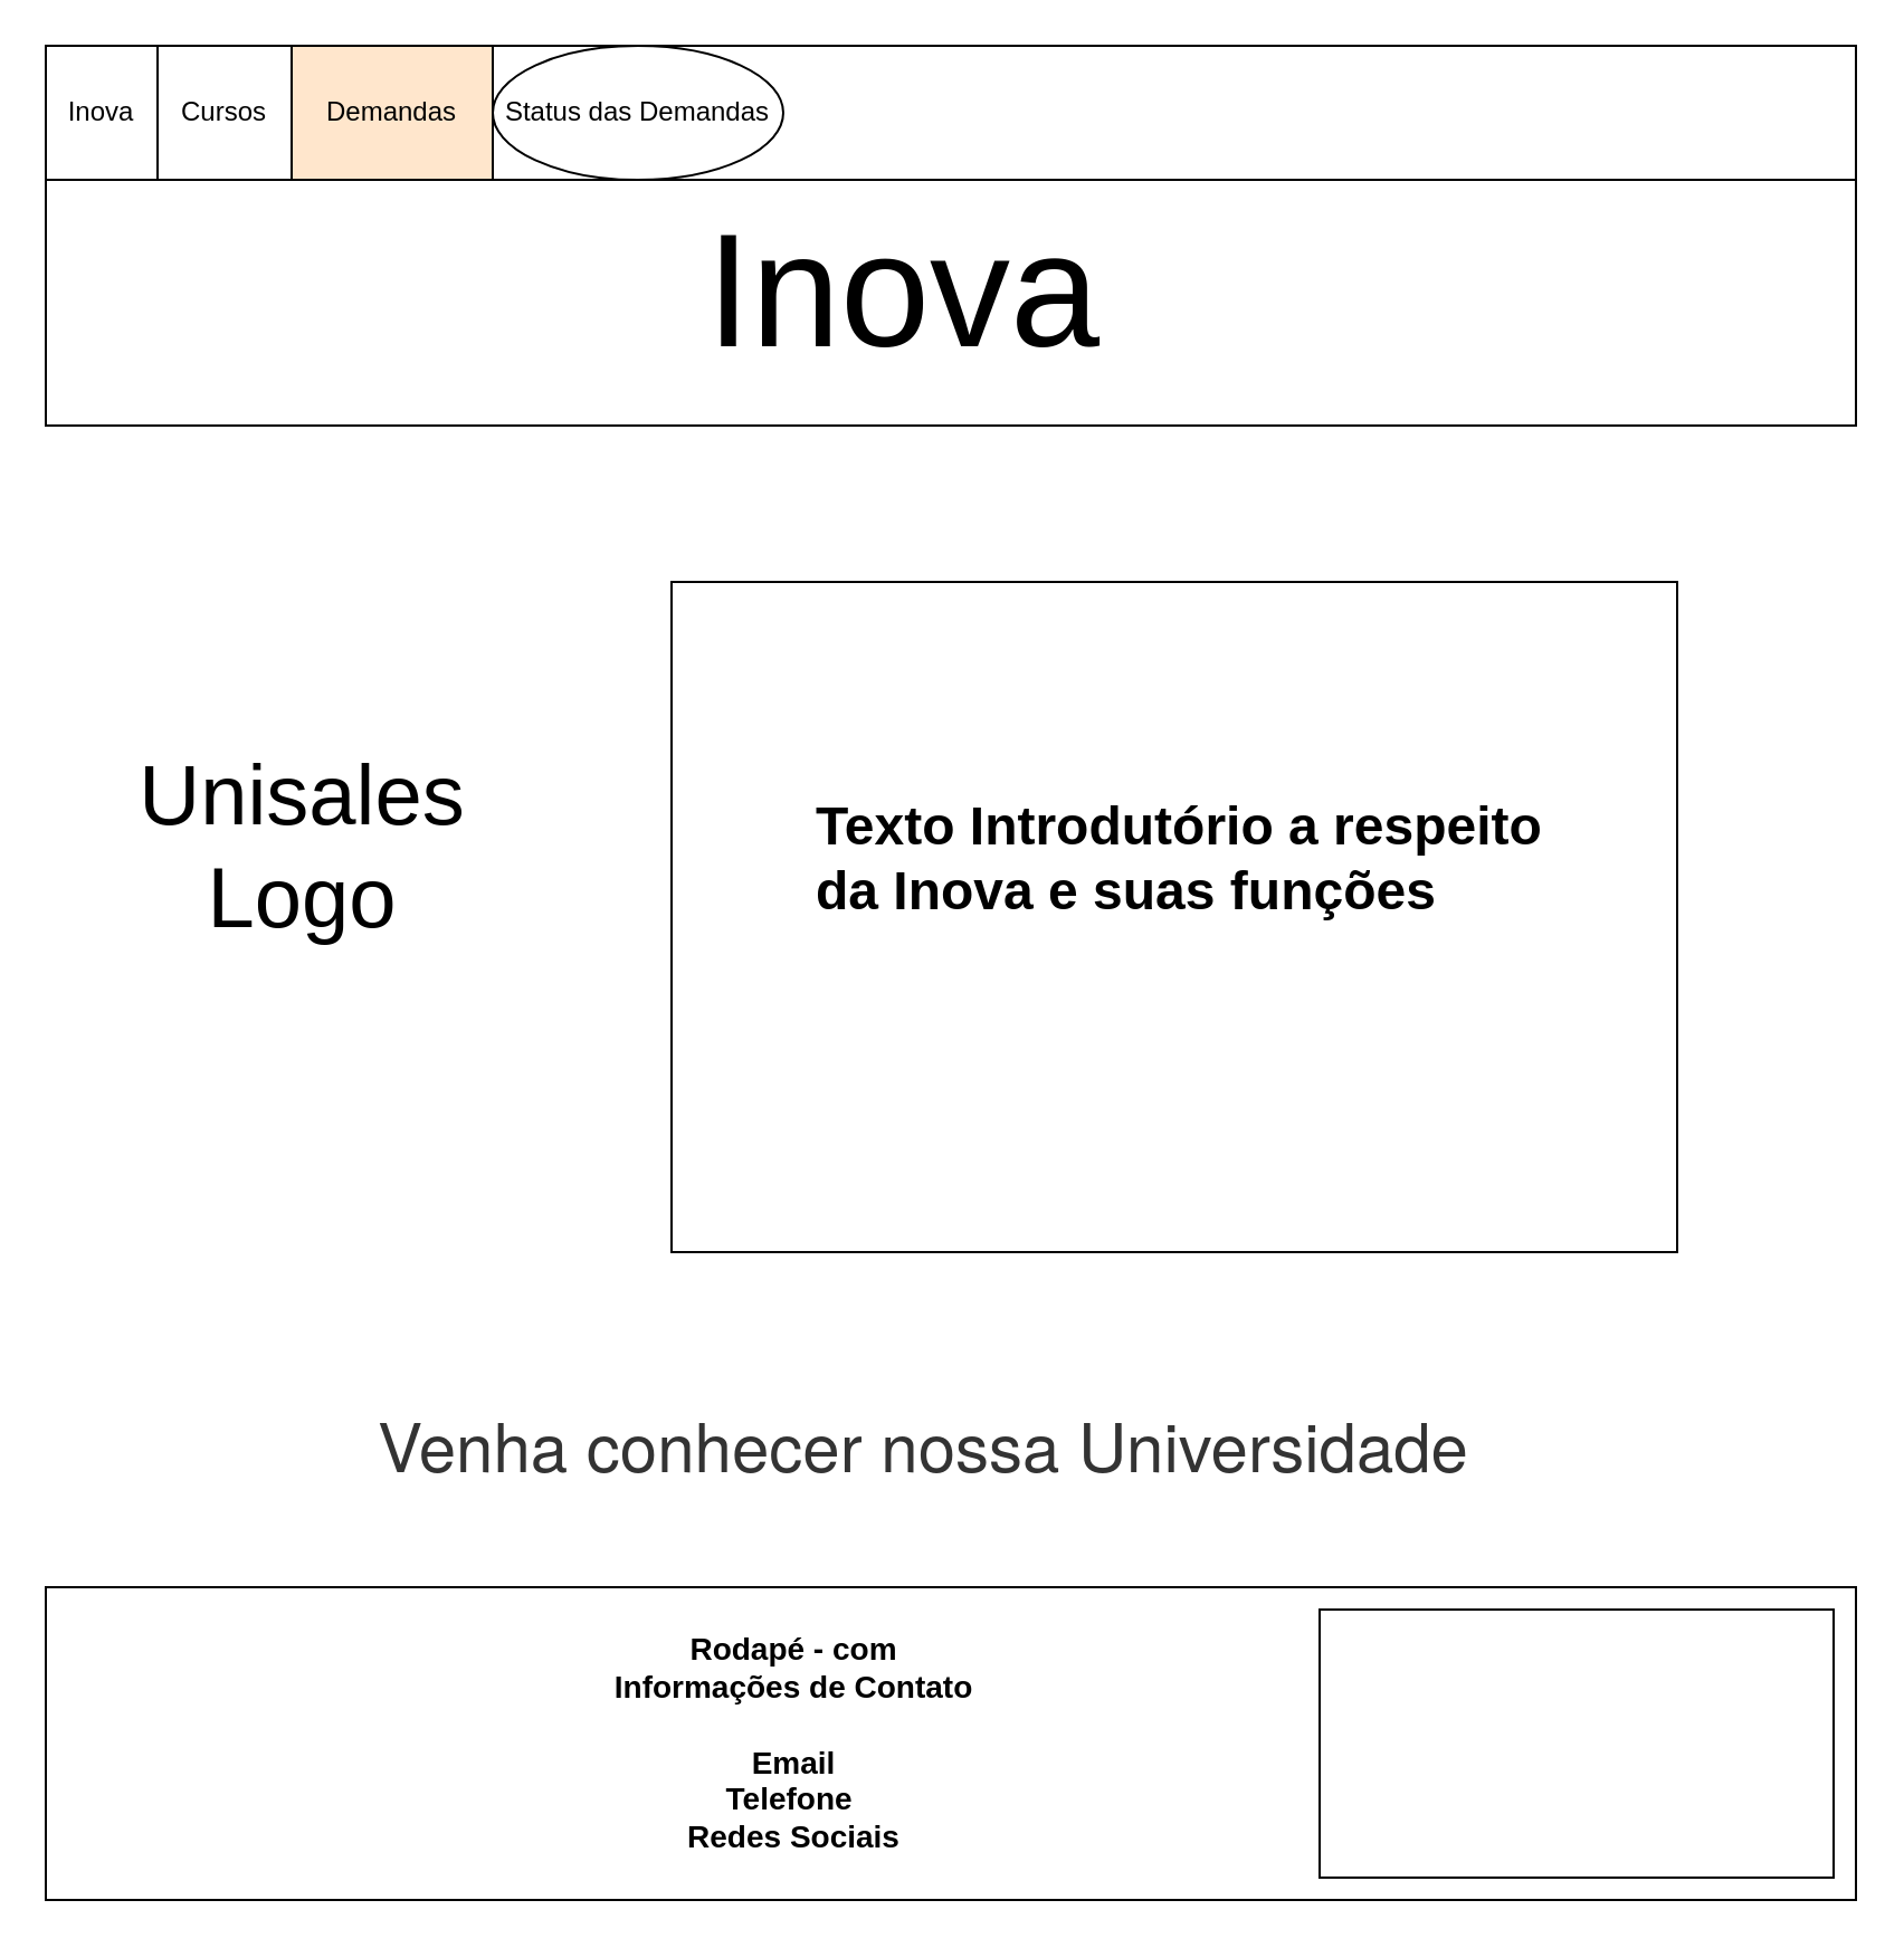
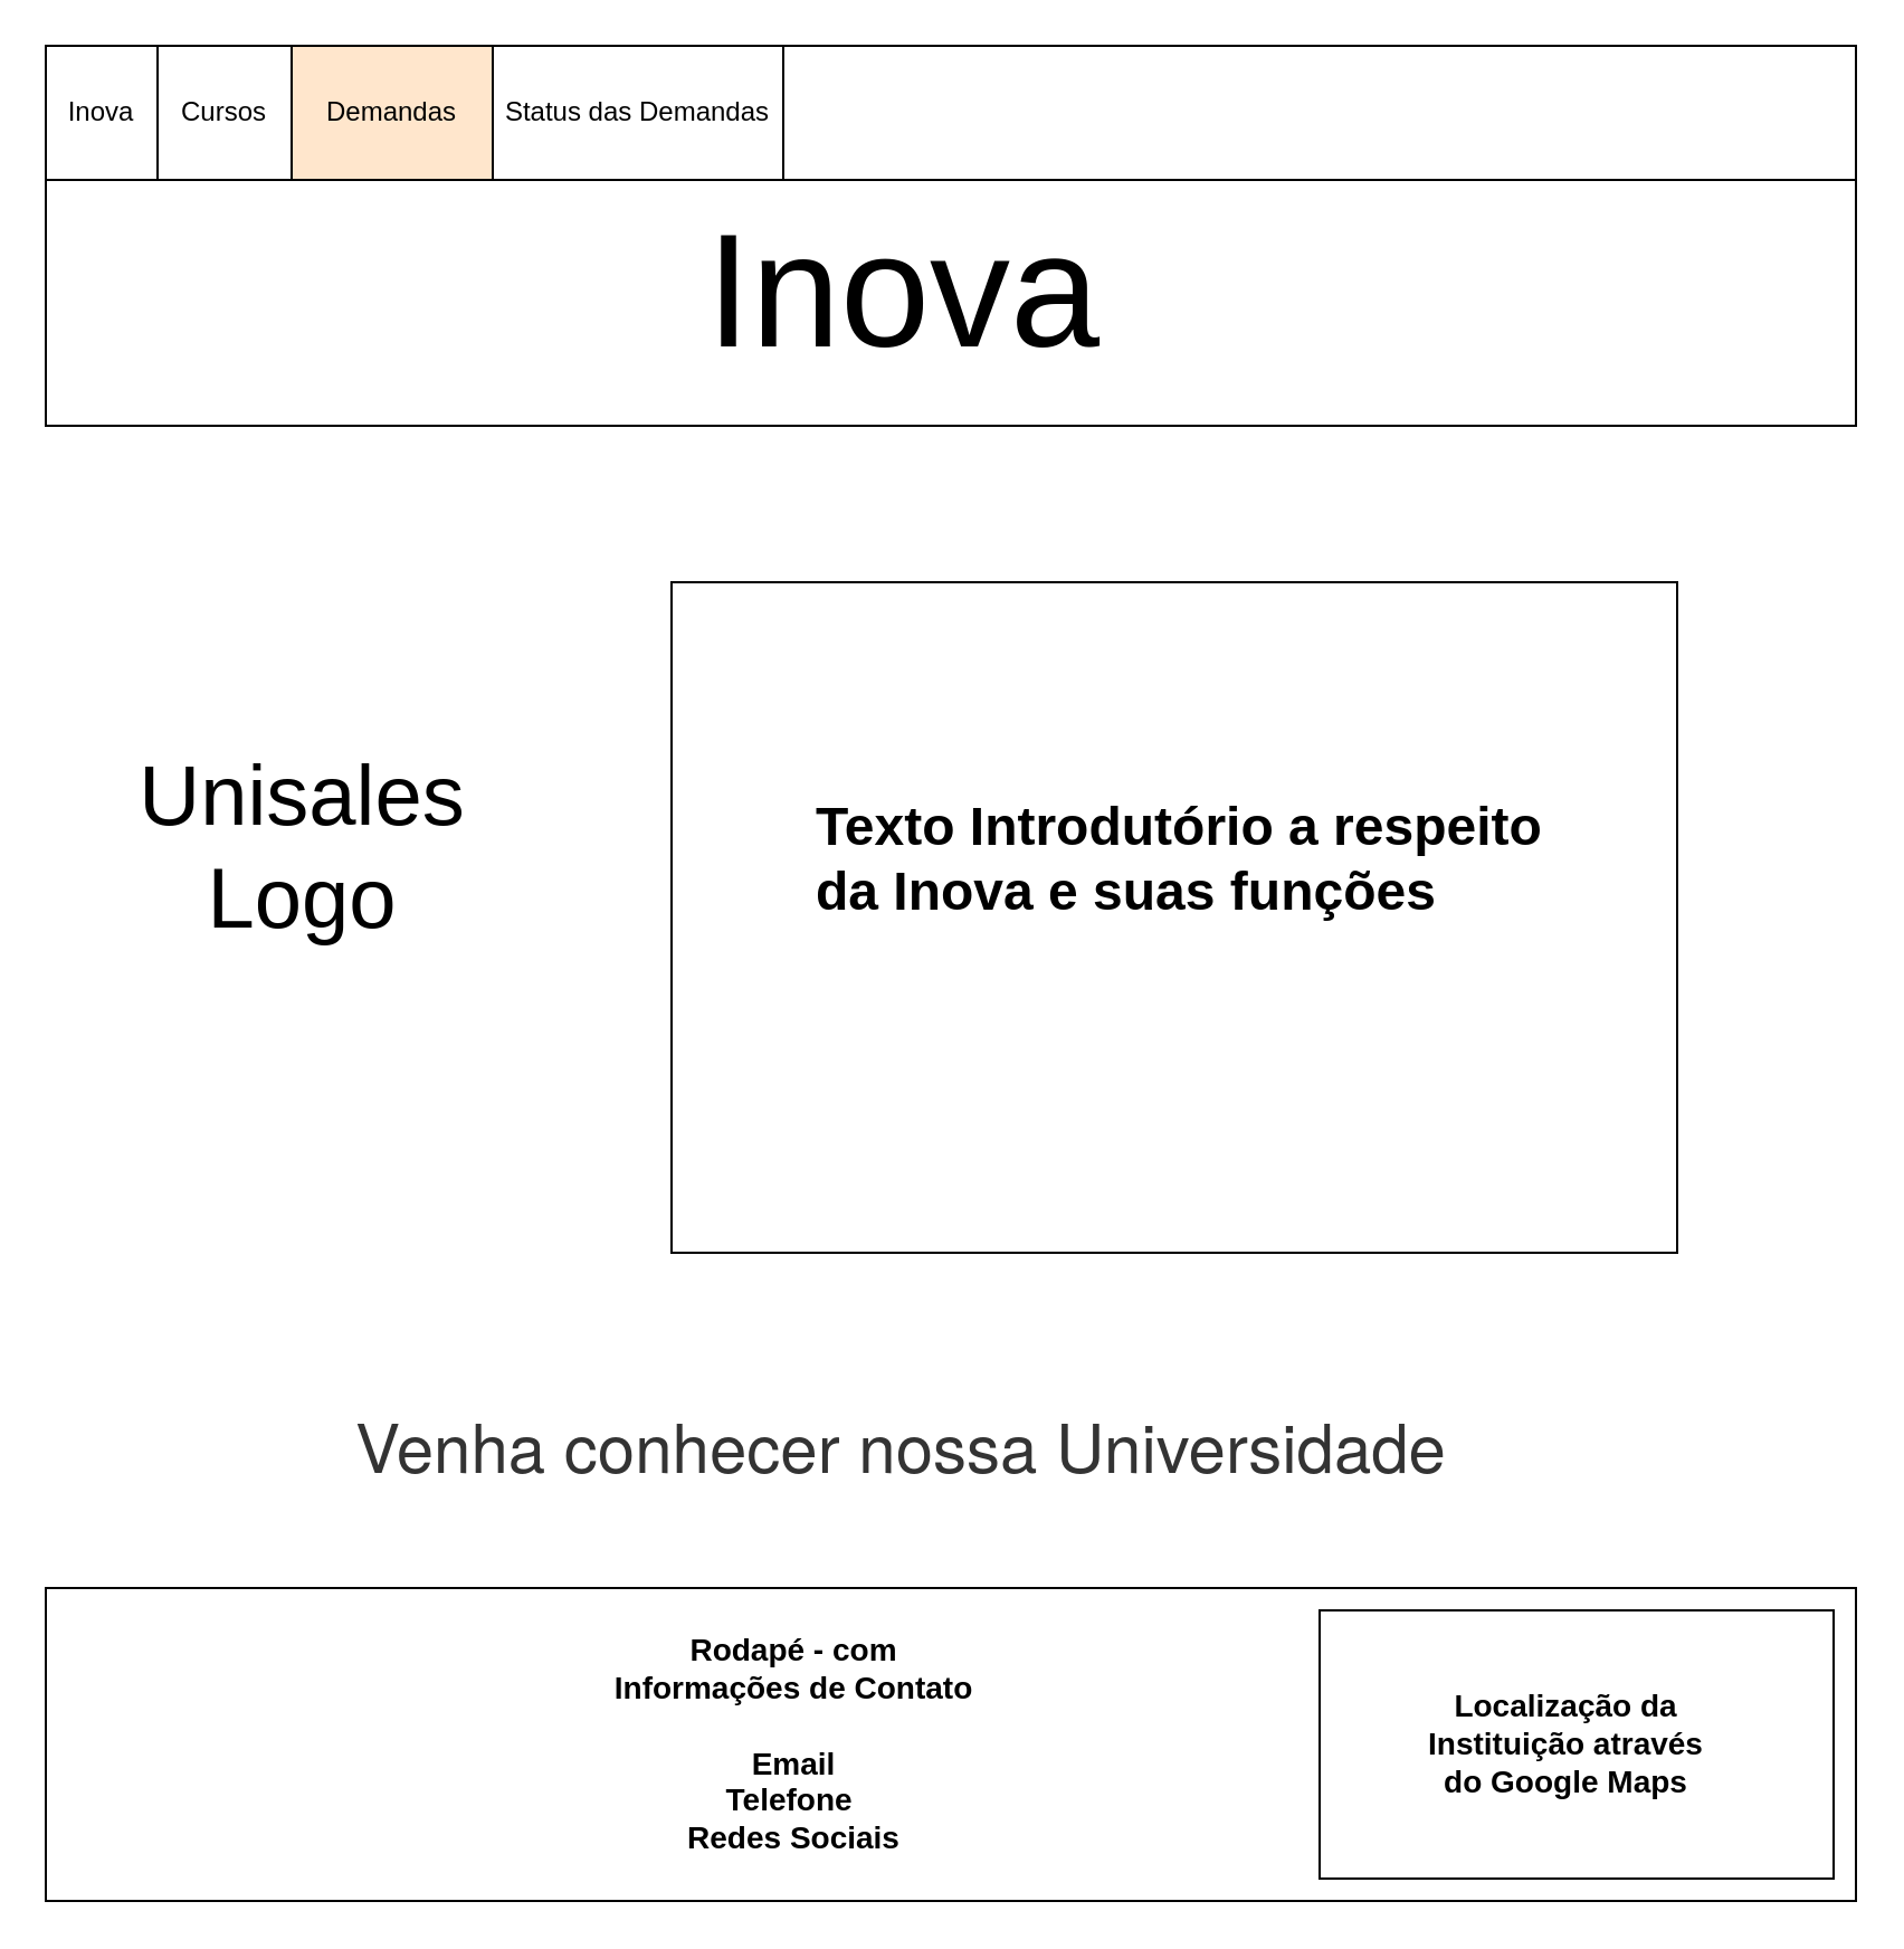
- <mxCell id="5" value="Status das Demandas" style="ellipse;whiteSpace=wrap;html=1;" parent="1" vertex="1"><mxGeometry x="220" y="20" width="130" height="60" as="geometry" /></mxCell>
+ <mxCell id="5" value="Status das Demandas" style="rounded=0;whiteSpace=wrap;html=1;" parent="1" vertex="1"><mxGeometry x="220" y="20" width="130" height="60" as="geometry" /></mxCell>
- <mxCell id="8" value="&lt;h2 class=&quot;text-center&quot; style=&quot;box-sizing: border-box ; font-family: &amp;#34;helvetica neue&amp;#34; , &amp;#34;helvetica&amp;#34; , &amp;#34;arial&amp;#34; , sans-serif ; font-weight: 500 ; line-height: 1.1 ; color: rgb(51 , 51 , 51) ; margin-top: 20px ; margin-bottom: 10px ; font-size: 30px ; text-align: center&quot;&gt;&lt;font style=&quot;vertical-align: inherit&quot;&gt;&lt;font style=&quot;vertical-align: inherit&quot;&gt;&lt;font style=&quot;vertical-align: inherit&quot;&gt;&lt;font style=&quot;vertical-align: inherit&quot;&gt;Venha conhecer nossa Universidade&lt;/font&gt;&lt;/font&gt;&lt;/font&gt;&lt;/font&gt;&lt;/h2&gt;" style="text;html=1;strokeColor=none;fillColor=none;spacing=5;spacingTop=-20;whiteSpace=wrap;overflow=hidden;rounded=0;" vertex="1" parent="1"><mxGeometry x="164" y="620" width="500" height="80" as="geometry" /></mxCell>
+ <mxCell id="8" value="&lt;h2 class=&quot;text-center&quot; style=&quot;box-sizing: border-box ; font-family: &amp;#34;helvetica neue&amp;#34; , &amp;#34;helvetica&amp;#34; , &amp;#34;arial&amp;#34; , sans-serif ; font-weight: 500 ; line-height: 1.1 ; color: rgb(51 , 51 , 51) ; margin-top: 20px ; margin-bottom: 10px ; font-size: 30px ; text-align: center&quot;&gt;&lt;font style=&quot;vertical-align: inherit&quot;&gt;&lt;font style=&quot;vertical-align: inherit&quot;&gt;&lt;font style=&quot;vertical-align: inherit&quot;&gt;&lt;font style=&quot;vertical-align: inherit&quot;&gt;Venha conhecer nossa Universidade&lt;/font&gt;&lt;/font&gt;&lt;/font&gt;&lt;/font&gt;&lt;/h2&gt;" style="text;html=1;strokeColor=none;fillColor=none;spacing=5;spacingTop=-20;whiteSpace=wrap;overflow=hidden;rounded=0;" vertex="1" parent="1"><mxGeometry x="154" y="620" width="500" height="80" as="geometry" /></mxCell>
+ <mxCell id="13" value="&lt;b&gt;&lt;font style=&quot;font-size: 14px&quot;&gt;Localização da Instituição através do Google Maps&lt;/font&gt;&lt;/b&gt;" style="text;html=1;strokeColor=none;fillColor=none;align=center;verticalAlign=middle;whiteSpace=wrap;rounded=0;" vertex="1" parent="1"><mxGeometry x="637.5" y="747.5" width="125" height="65" as="geometry" /></mxCell>
